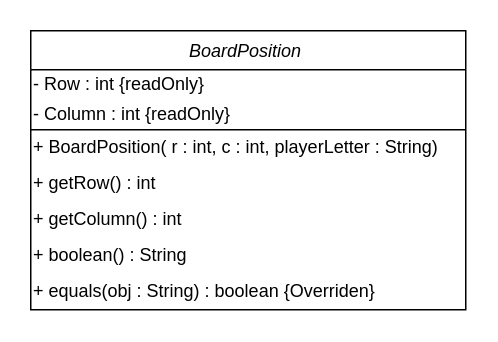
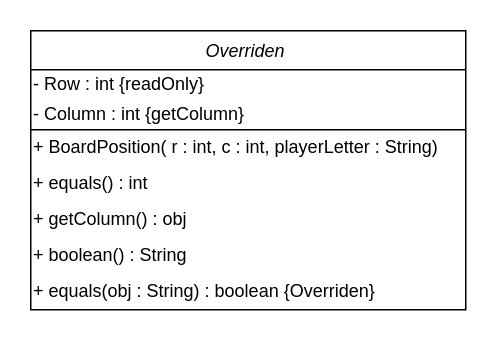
- <mxCell id="2" value="BoardPosition " style="swimlane;fontStyle=2;align=center;verticalAlign=top;childLayout=stackLayout;horizontal=1;startSize=26;horizontalStack=0;resizeParent=1;resizeLast=0;collapsible=1;marginBottom=0;rounded=0;shadow=0;strokeWidth=1;" parent="1" vertex="1"><mxGeometry x="20" y="20" width="290" height="186" as="geometry"><mxRectangle x="230" y="140" width="160" height="26" as="alternateBounds" /></mxGeometry></mxCell>
+ <mxCell id="2" value="Overriden " style="swimlane;fontStyle=2;align=center;verticalAlign=top;childLayout=stackLayout;horizontal=1;startSize=26;horizontalStack=0;resizeParent=1;resizeLast=0;collapsible=1;marginBottom=0;rounded=0;shadow=0;strokeWidth=1;" parent="1" vertex="1"><mxGeometry x="20" y="20" width="290" height="186" as="geometry"><mxRectangle x="230" y="140" width="160" height="26" as="alternateBounds" /></mxGeometry></mxCell>
- <mxCell id="4" value="- Column : int {readOnly}" style="text;html=1;strokeColor=none;fillColor=none;align=left;verticalAlign=middle;whiteSpace=wrap;rounded=0;" parent="2" vertex="1"><mxGeometry y="46" width="290" height="20" as="geometry" /></mxCell>
+ <mxCell id="4" value="- Column : int {getColumn}" style="text;html=1;strokeColor=none;fillColor=none;align=left;verticalAlign=middle;whiteSpace=wrap;rounded=0;" parent="2" vertex="1"><mxGeometry y="46" width="290" height="20" as="geometry" /></mxCell>
- <mxCell id="6" value="+ getRow() : int" style="text;html=1;strokeColor=none;fillColor=none;align=left;verticalAlign=middle;whiteSpace=wrap;rounded=0;" vertex="1" parent="2"><mxGeometry y="90" width="290" height="24" as="geometry" /></mxCell>
+ <mxCell id="6" value="+ equals() : int" style="text;html=1;strokeColor=none;fillColor=none;align=left;verticalAlign=middle;whiteSpace=wrap;rounded=0;" vertex="1" parent="2"><mxGeometry y="90" width="290" height="24" as="geometry" /></mxCell>
- <mxCell id="7" value="+ getColumn() : int" style="text;html=1;strokeColor=none;fillColor=none;align=left;verticalAlign=middle;whiteSpace=wrap;rounded=0;" vertex="1" parent="2"><mxGeometry y="114" width="290" height="24" as="geometry" /></mxCell>
+ <mxCell id="7" value="+ getColumn() : obj" style="text;html=1;strokeColor=none;fillColor=none;align=left;verticalAlign=middle;whiteSpace=wrap;rounded=0;" vertex="1" parent="2"><mxGeometry y="114" width="290" height="24" as="geometry" /></mxCell>
